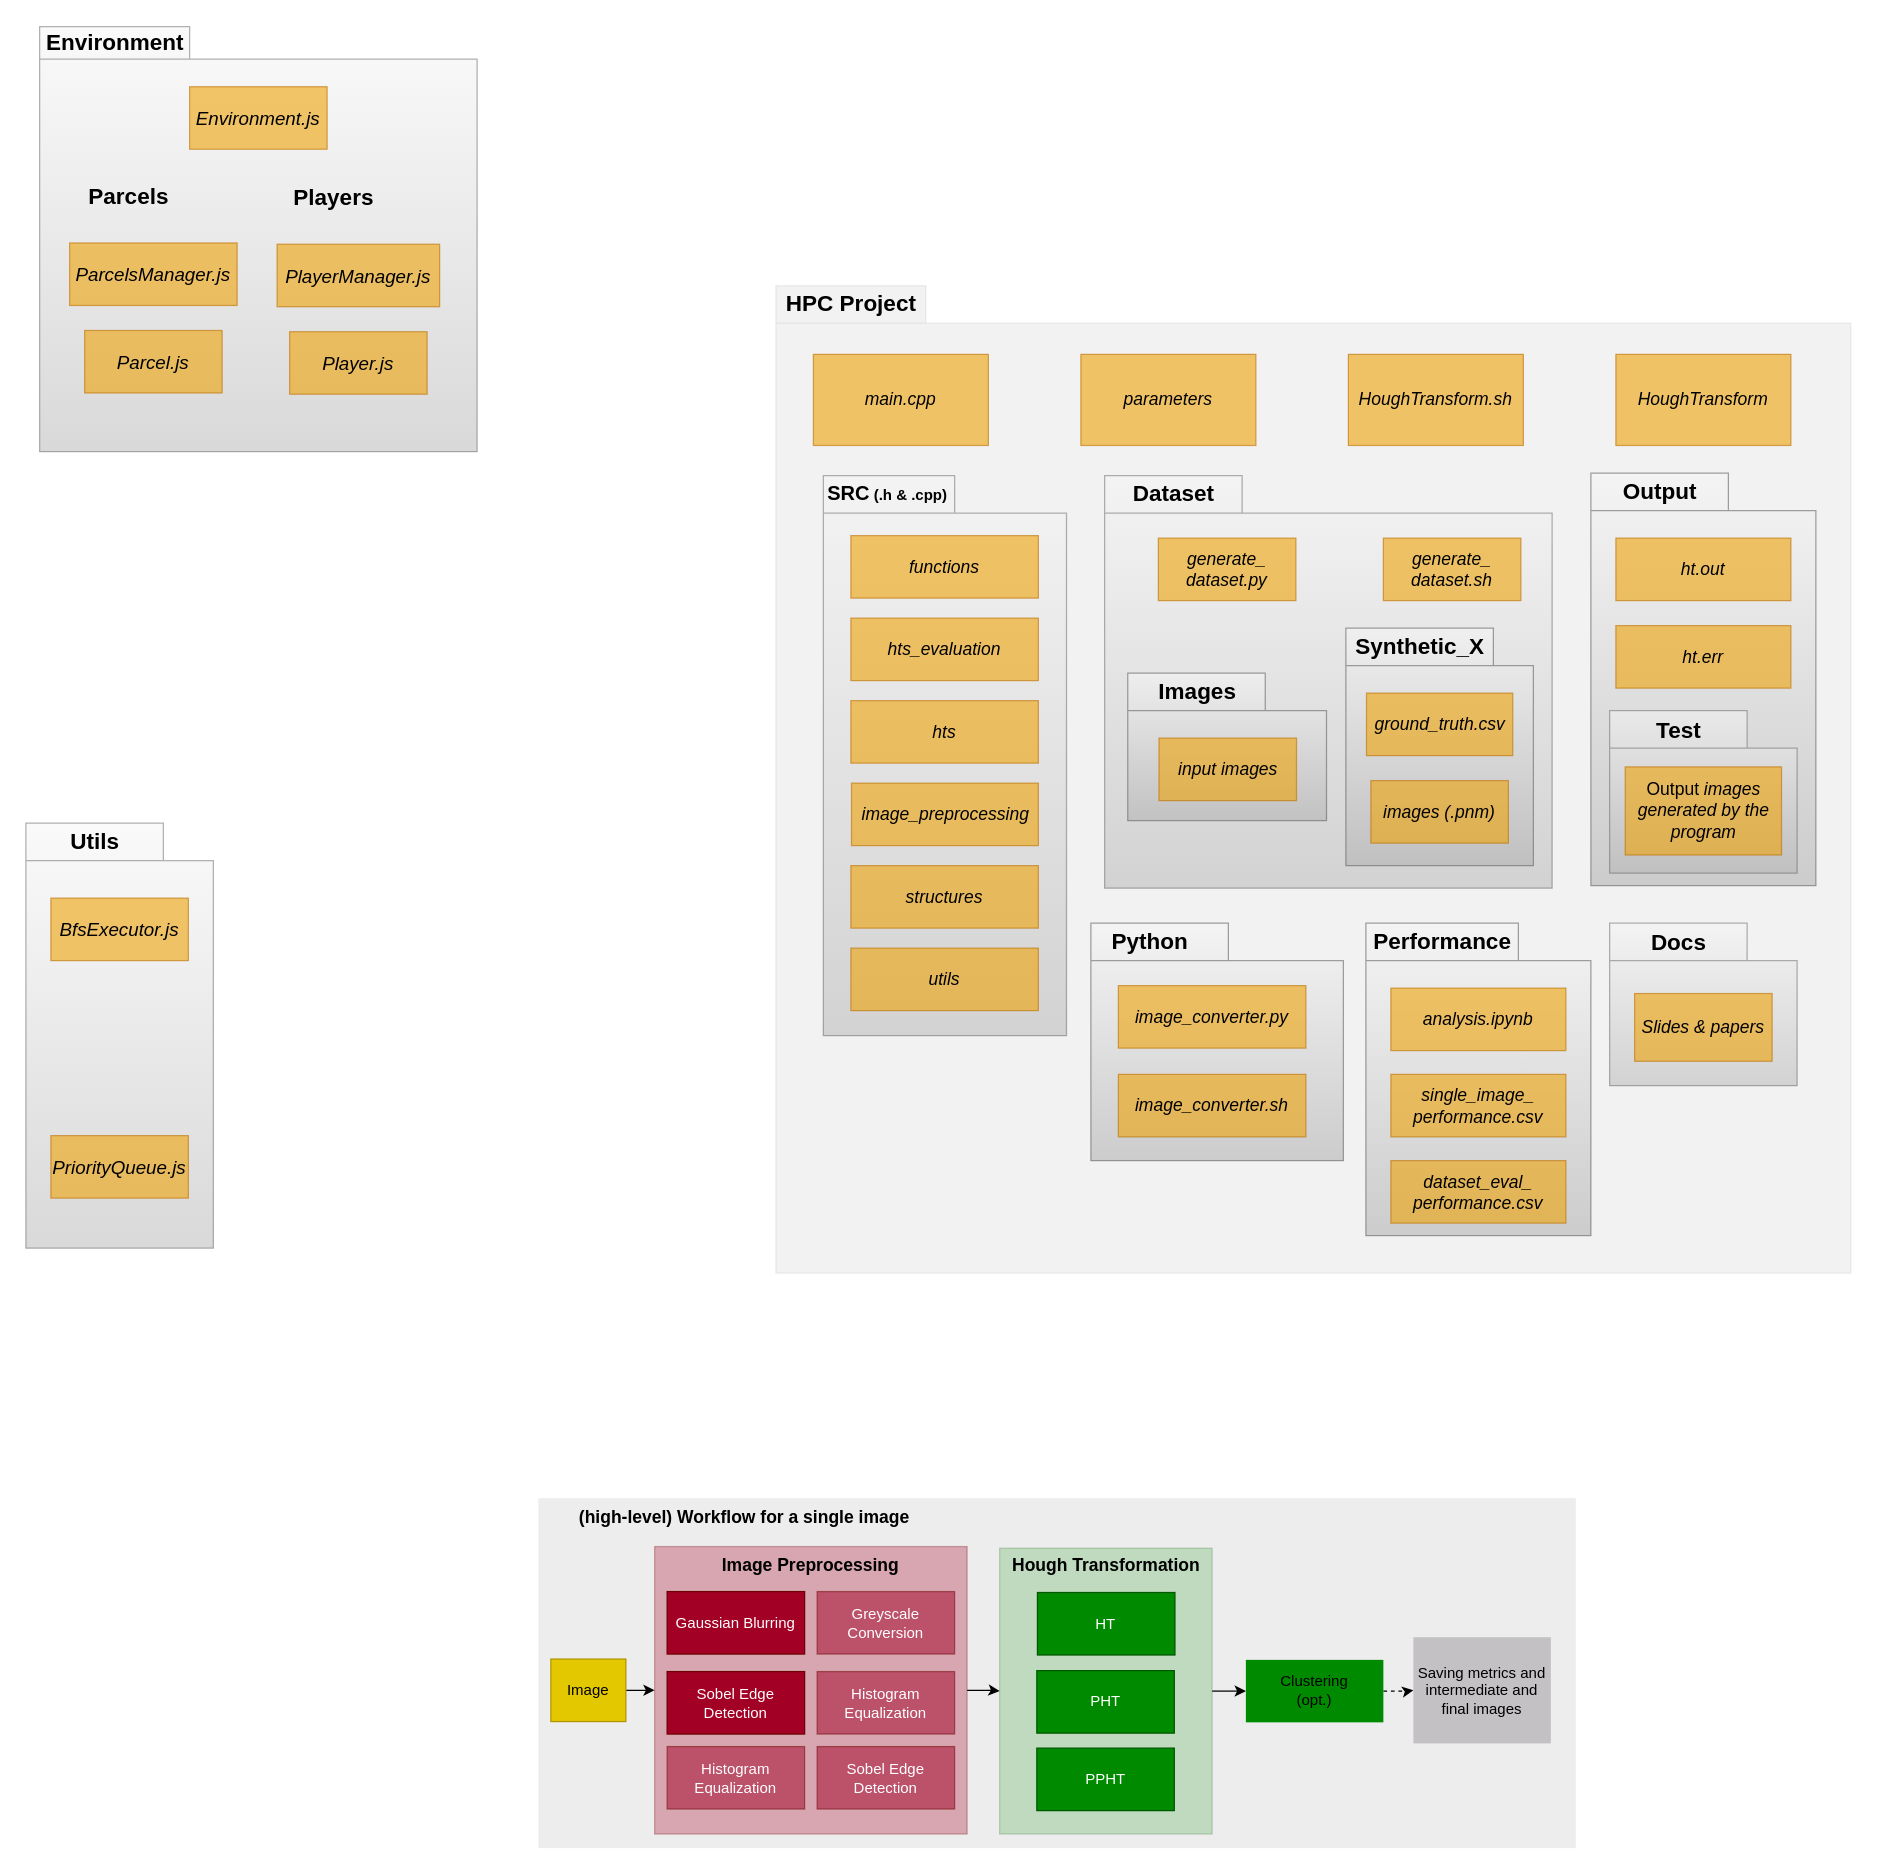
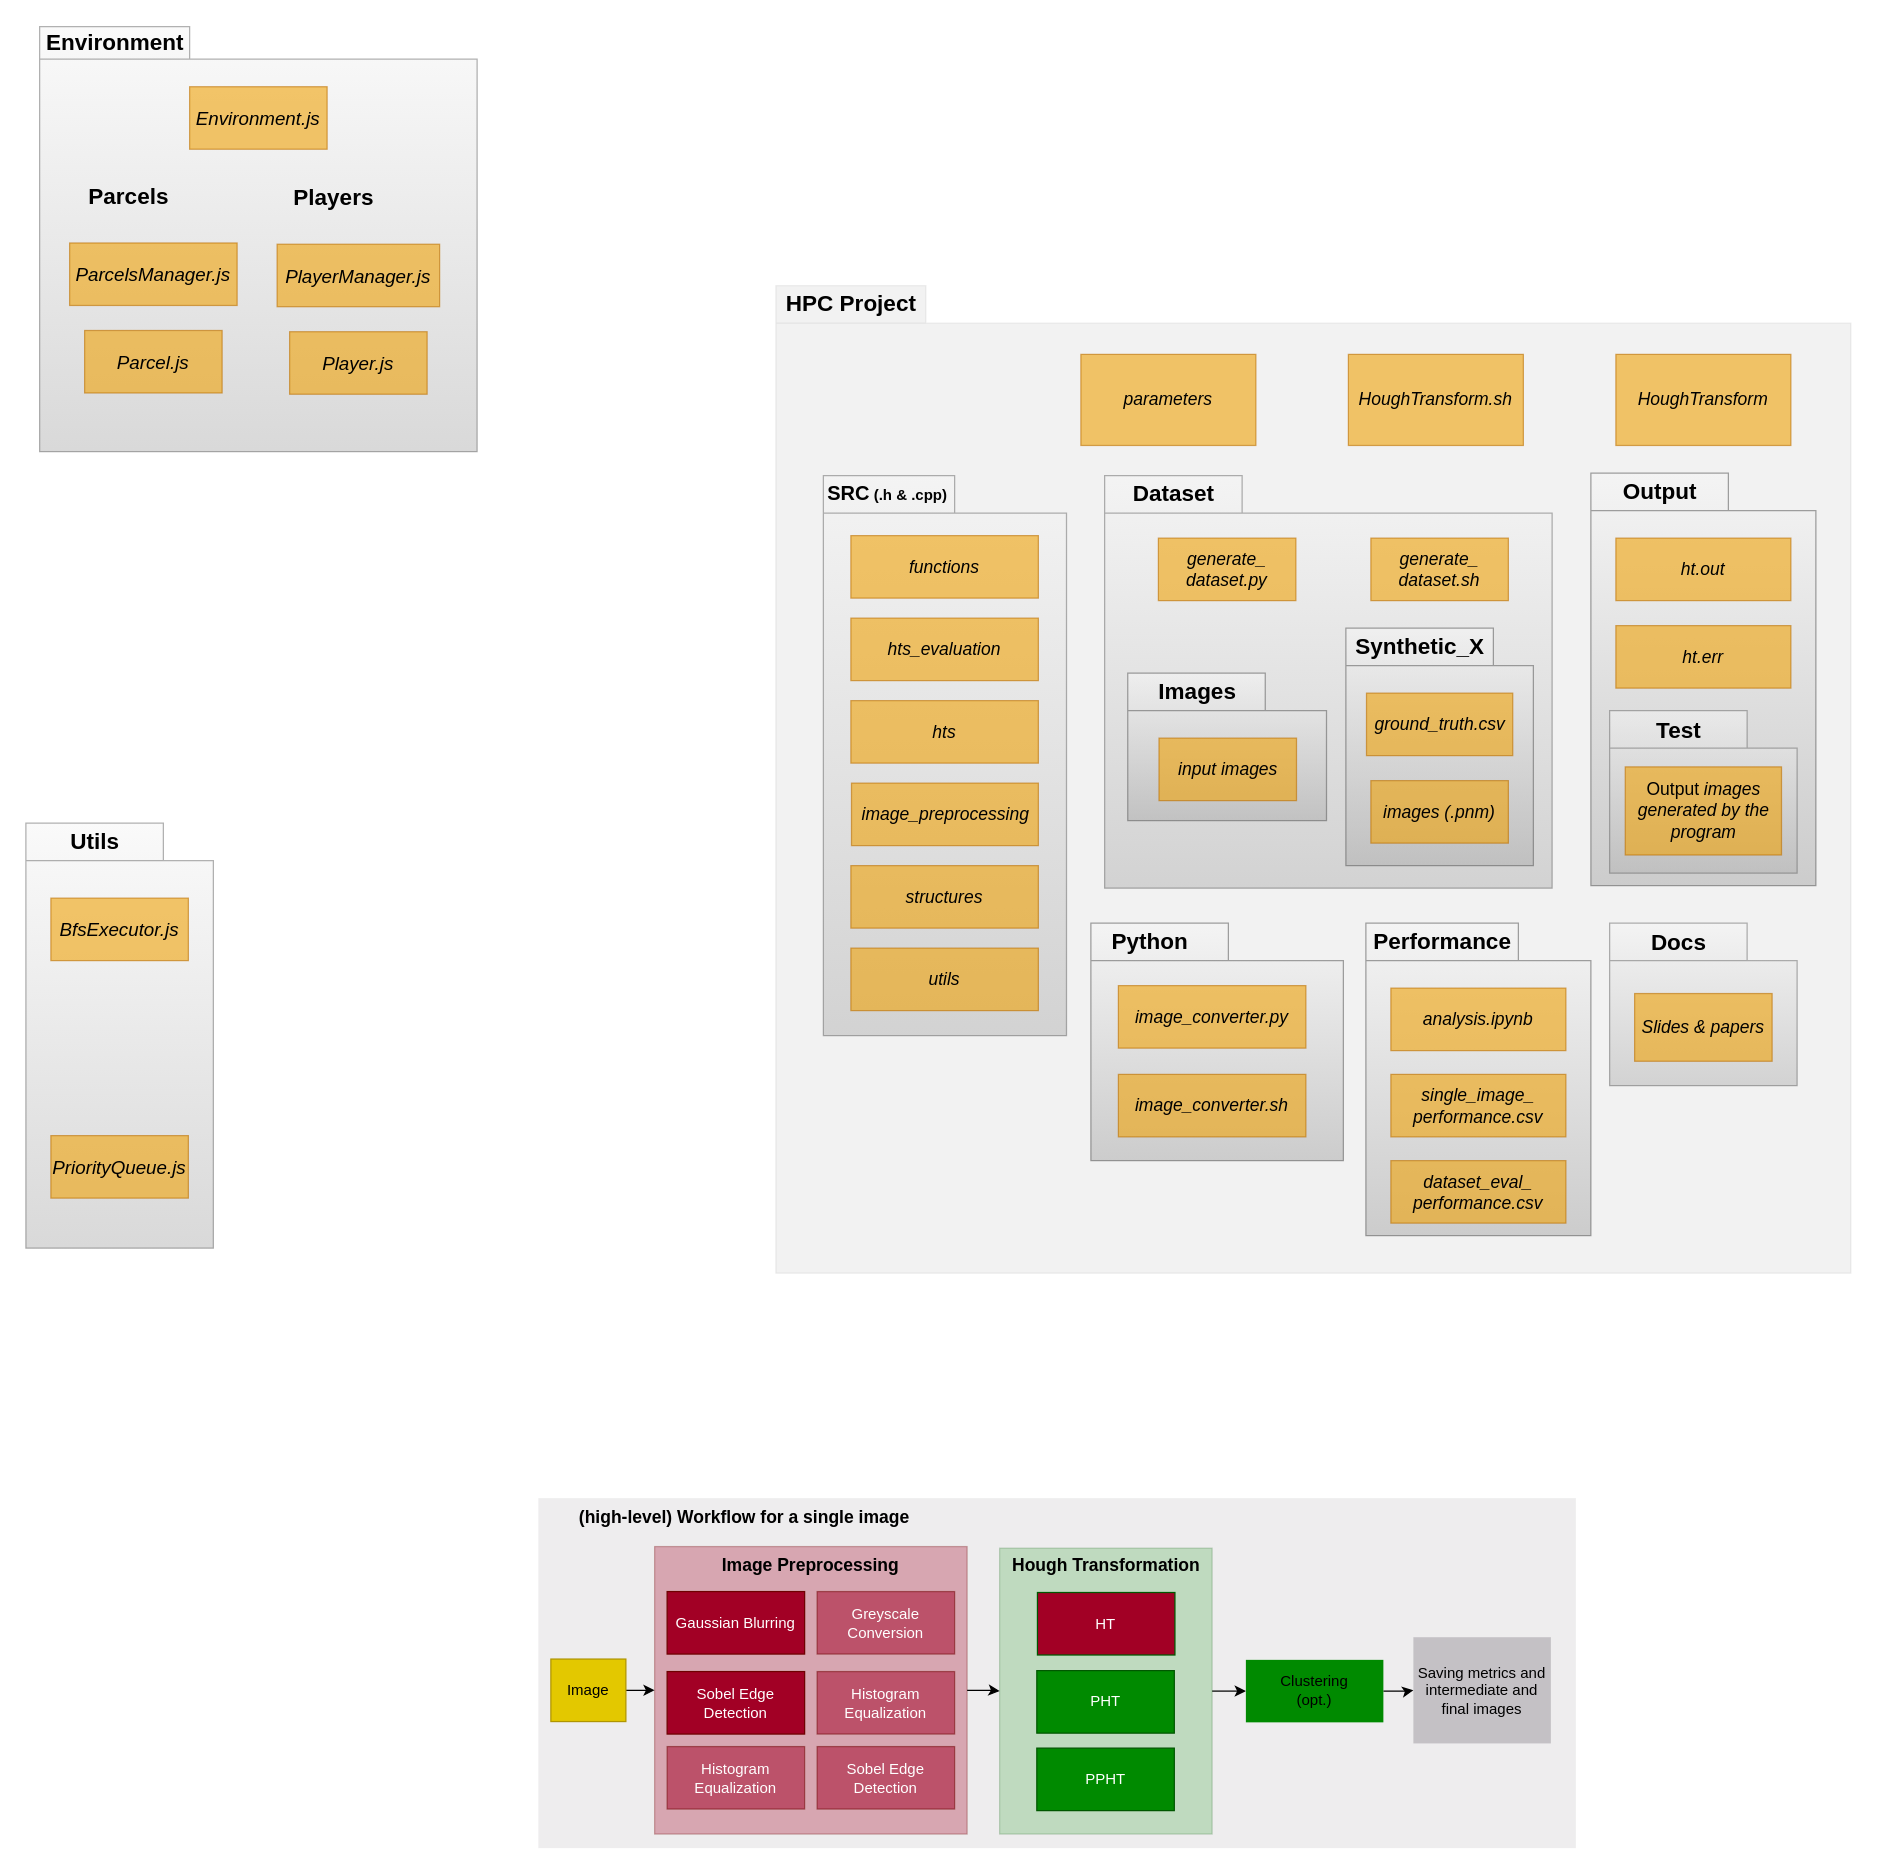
- <mxCell id="5" value="&lt;font style=&quot;font-size: 14px;&quot;&gt;&lt;i style=&quot;font-size: 14px;&quot;&gt;main.cpp&lt;/i&gt;&lt;/font&gt;" style="html=1;whiteSpace=wrap;fillColor=#f0a30a;strokeColor=#BD7000;opacity=60;fontColor=#000000;fontSize=14;" parent="1" vertex="1"><mxGeometry x="650" y="283" width="140" height="72.88" as="geometry" /></mxCell>
- <mxCell id="33" value="&lt;div style=&quot;font-size: 14px;&quot;&gt;&lt;font style=&quot;font-size: 14px;&quot;&gt;&lt;i style=&quot;font-size: 14px;&quot;&gt;generate_&lt;/i&gt;&lt;/font&gt;&lt;/div&gt;&lt;div style=&quot;font-size: 14px;&quot;&gt;&lt;font style=&quot;font-size: 14px;&quot;&gt;&lt;i style=&quot;font-size: 14px;&quot;&gt;dataset.sh&lt;br style=&quot;font-size: 14px;&quot;&gt;&lt;/i&gt;&lt;/font&gt;&lt;/div&gt;" style="html=1;whiteSpace=wrap;fillColor=#f0a30a;strokeColor=#BD7000;opacity=60;fontColor=#000000;fontSize=14;" parent="29" vertex="1"><mxGeometry x="223" y="50" width="110" height="50" as="geometry" /></mxCell>
+ <mxCell id="33" value="&lt;div style=&quot;font-size: 14px;&quot;&gt;&lt;font style=&quot;font-size: 14px;&quot;&gt;&lt;i style=&quot;font-size: 14px;&quot;&gt;generate_&lt;/i&gt;&lt;/font&gt;&lt;/div&gt;&lt;div style=&quot;font-size: 14px;&quot;&gt;&lt;font style=&quot;font-size: 14px;&quot;&gt;&lt;i style=&quot;font-size: 14px;&quot;&gt;dataset.sh&lt;br style=&quot;font-size: 14px;&quot;&gt;&lt;/i&gt;&lt;/font&gt;&lt;/div&gt;" style="html=1;whiteSpace=wrap;fillColor=#f0a30a;strokeColor=#BD7000;opacity=60;fontColor=#000000;fontSize=14;" parent="29" vertex="1"><mxGeometry x="213" y="50" width="110" height="50" as="geometry" /></mxCell>
- <mxCell id="69" value="HT " style="html=1;whiteSpace=wrap;fillColor=#008a00;fontColor=#ffffff;strokeColor=#005700;" vertex="1" parent="1"><mxGeometry x="829.25" y="1273.5" width="110" height="50" as="geometry" /></mxCell>
+ <mxCell id="69" value="HT " style="html=1;whiteSpace=wrap;fillColor=#a20025;fontColor=#ffffff;strokeColor=#005700;" vertex="1" parent="1"><mxGeometry x="829.25" y="1273.5" width="110" height="50" as="geometry" /></mxCell>
- <mxCell id="72" style="edgeStyle=orthogonalEdgeStyle;rounded=0;orthogonalLoop=1;jettySize=auto;html=1;entryX=0;entryY=0.5;entryDx=0;entryDy=0;dashed=1;" edge="1" parent="1" source="73" target="74"><mxGeometry relative="1" as="geometry" /></mxCell>
+ <mxCell id="72" style="edgeStyle=orthogonalEdgeStyle;rounded=0;orthogonalLoop=1;jettySize=auto;html=1;entryX=0;entryY=0.5;entryDx=0;entryDy=0;" edge="1" parent="1" source="73" target="74"><mxGeometry relative="1" as="geometry" /></mxCell>
